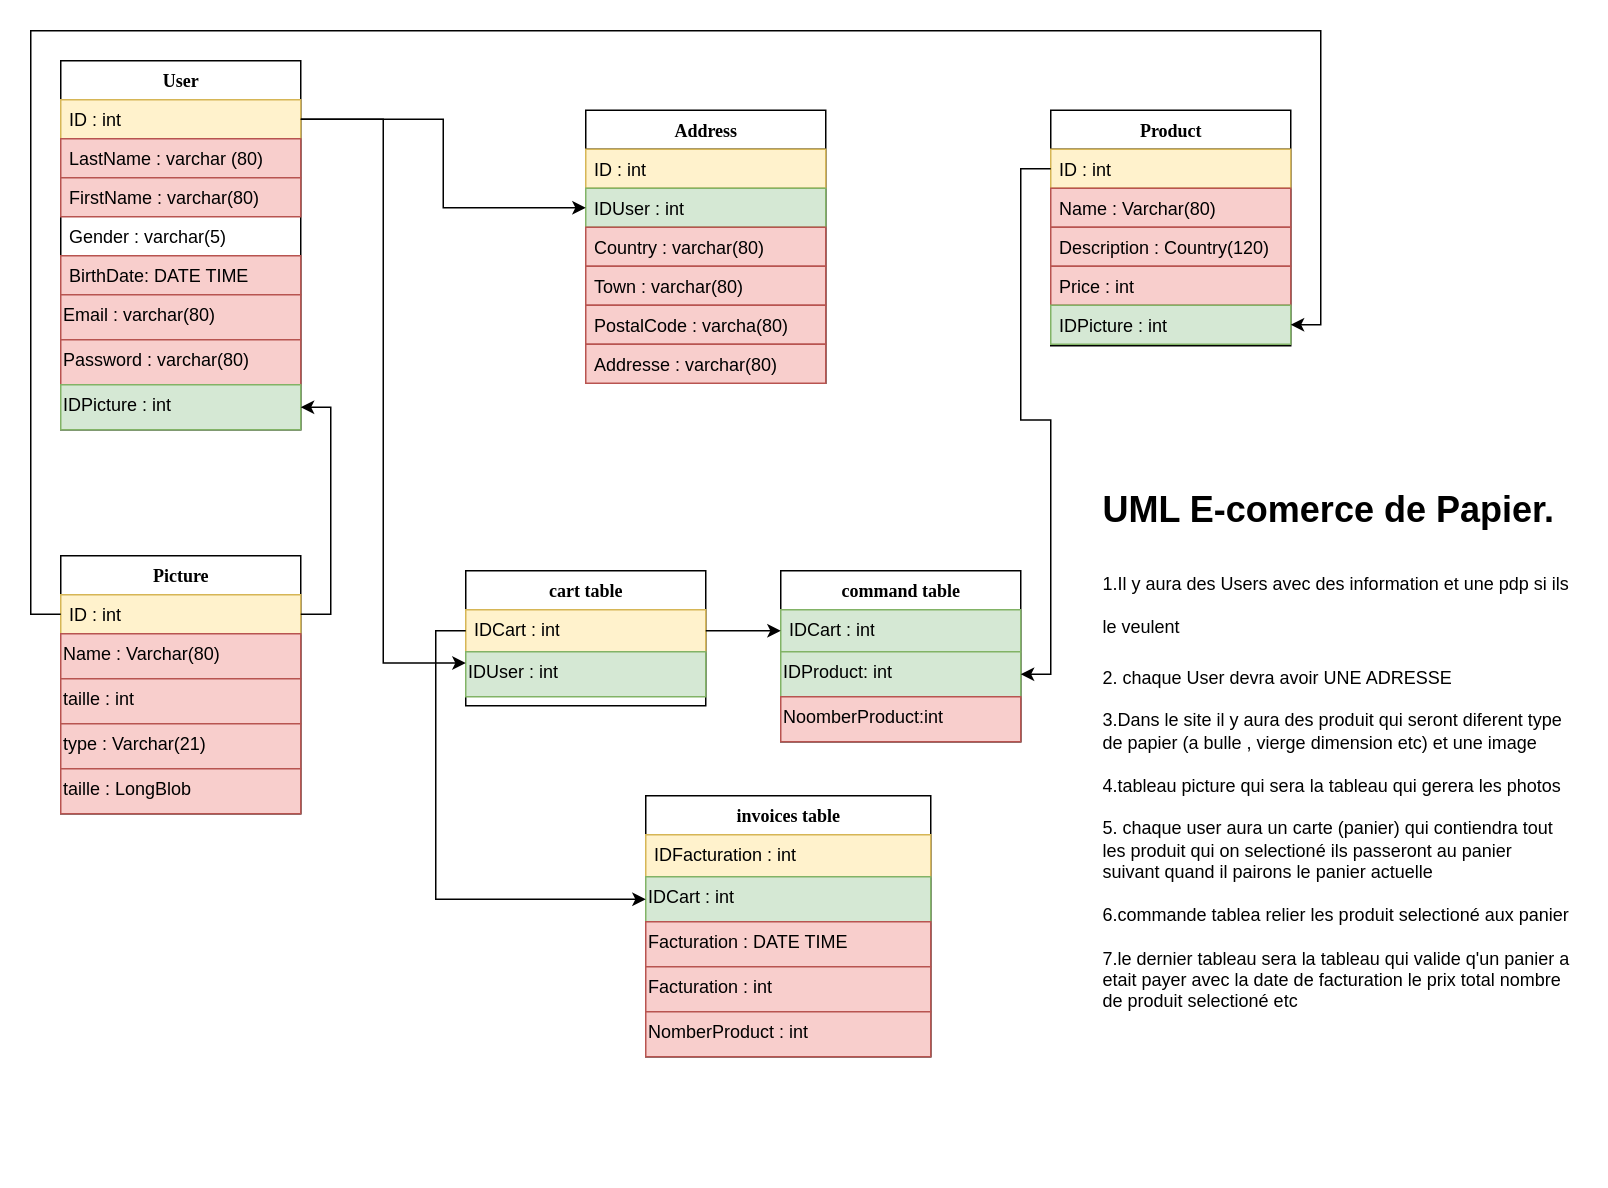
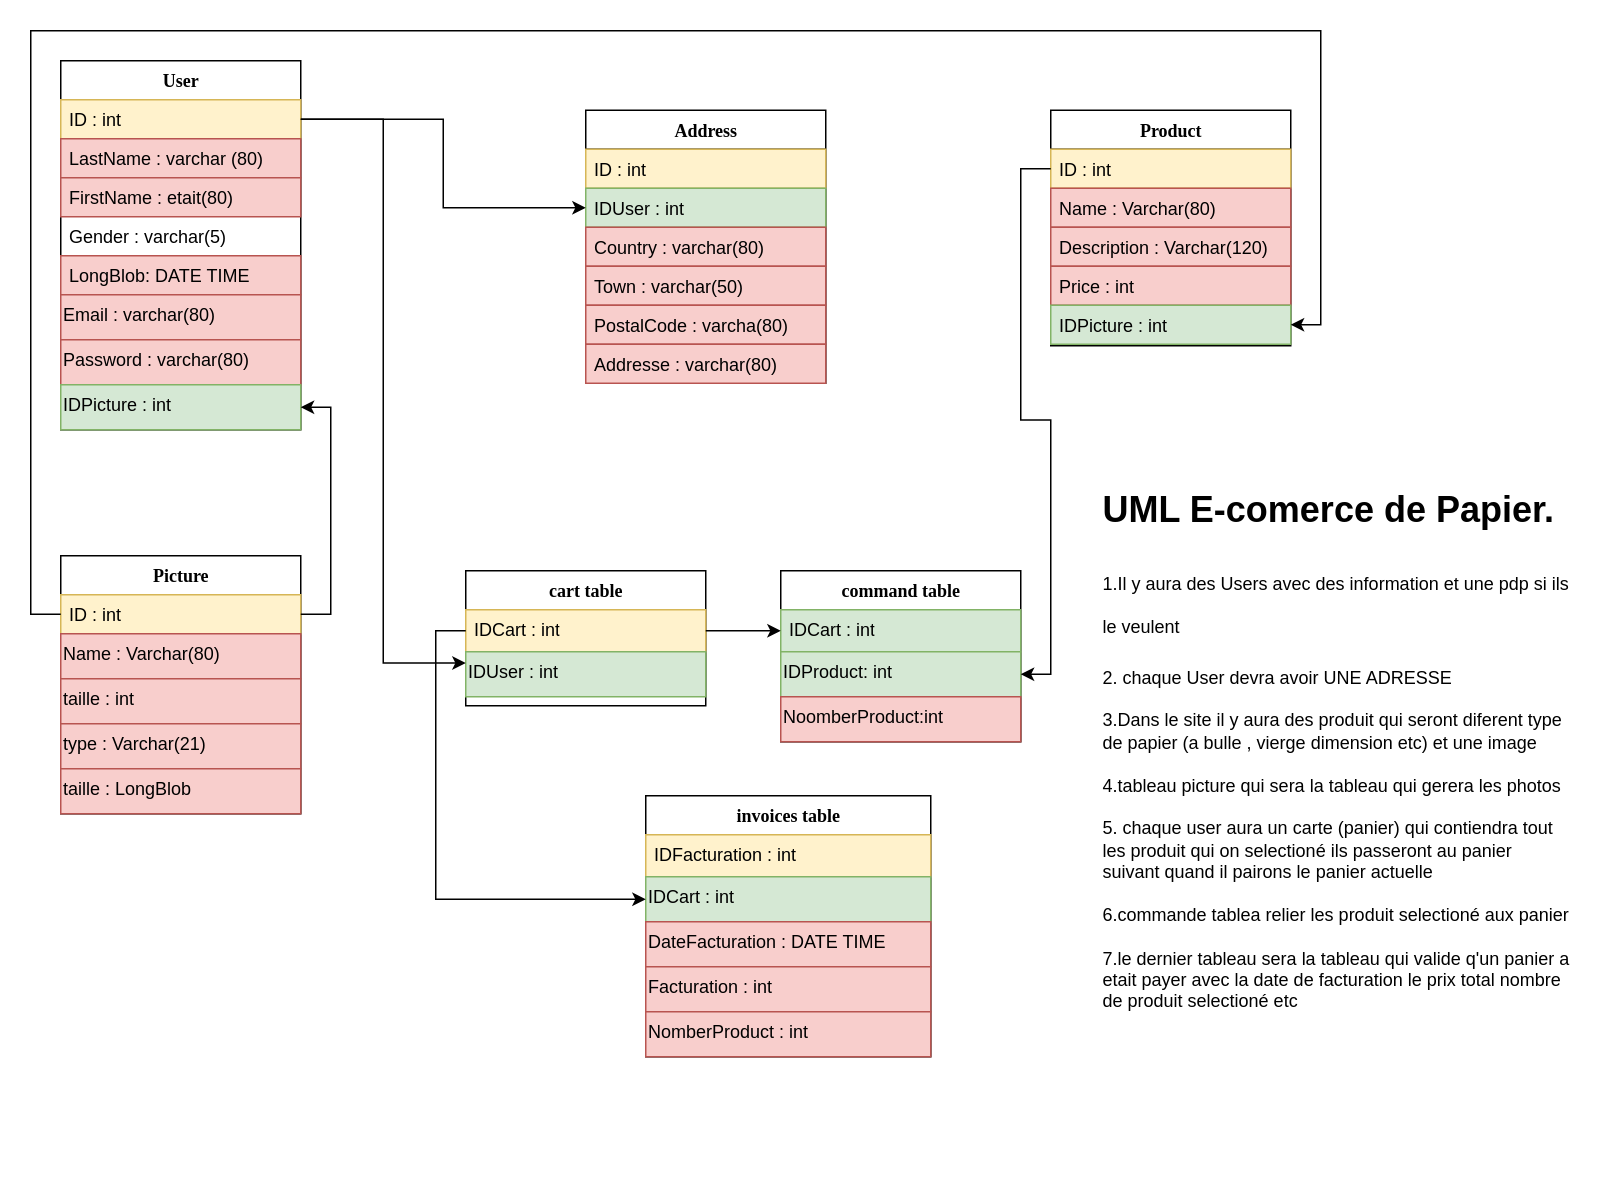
- <mxCell id="5" value="FirstName : varchar(80)" style="text;html=1;strokeColor=#b85450;fillColor=#f8cecc;align=left;verticalAlign=top;spacingLeft=4;spacingRight=4;whiteSpace=wrap;overflow=hidden;rotatable=0;points=[[0,0.5],[1,0.5]];portConstraint=eastwest;" parent="2" vertex="1"><mxGeometry y="78" width="160" height="26" as="geometry" /></mxCell>
+ <mxCell id="5" value="FirstName : etait(80)" style="text;html=1;strokeColor=#b85450;fillColor=#f8cecc;align=left;verticalAlign=top;spacingLeft=4;spacingRight=4;whiteSpace=wrap;overflow=hidden;rotatable=0;points=[[0,0.5],[1,0.5]];portConstraint=eastwest;" parent="2" vertex="1"><mxGeometry y="78" width="160" height="26" as="geometry" /></mxCell>
- <mxCell id="21" value="Description : Country(120)" style="text;html=1;strokeColor=#b85450;fillColor=#f8cecc;align=left;verticalAlign=top;spacingLeft=4;spacingRight=4;whiteSpace=wrap;overflow=hidden;rotatable=0;points=[[0,0.5],[1,0.5]];portConstraint=eastwest;" parent="18" vertex="1"><mxGeometry y="78" width="160" height="26" as="geometry" /></mxCell>
+ <mxCell id="21" value="Description : Varchar(120)" style="text;html=1;strokeColor=#b85450;fillColor=#f8cecc;align=left;verticalAlign=top;spacingLeft=4;spacingRight=4;whiteSpace=wrap;overflow=hidden;rotatable=0;points=[[0,0.5],[1,0.5]];portConstraint=eastwest;" parent="18" vertex="1"><mxGeometry y="78" width="160" height="26" as="geometry" /></mxCell>
- <mxCell id="7" value="BirthDate: DATE TIME" style="text;html=1;strokeColor=#b85450;fillColor=#f8cecc;align=left;verticalAlign=top;spacingLeft=4;spacingRight=4;whiteSpace=wrap;overflow=hidden;rotatable=0;points=[[0,0.5],[1,0.5]];portConstraint=eastwest;" parent="2" vertex="1"><mxGeometry y="130" width="160" height="26" as="geometry" /></mxCell>
+ <mxCell id="7" value="LongBlob: DATE TIME" style="text;html=1;strokeColor=#b85450;fillColor=#f8cecc;align=left;verticalAlign=top;spacingLeft=4;spacingRight=4;whiteSpace=wrap;overflow=hidden;rotatable=0;points=[[0,0.5],[1,0.5]];portConstraint=eastwest;" parent="2" vertex="1"><mxGeometry y="130" width="160" height="26" as="geometry" /></mxCell>
- <mxCell id="15" value="Town : varchar(80)" style="text;html=1;strokeColor=#b85450;fillColor=#f8cecc;align=left;verticalAlign=top;spacingLeft=4;spacingRight=4;whiteSpace=wrap;overflow=hidden;rotatable=0;points=[[0,0.5],[1,0.5]];portConstraint=eastwest;" parent="11" vertex="1"><mxGeometry y="104" width="160" height="26" as="geometry" /></mxCell>
+ <mxCell id="15" value="Town : varchar(50)" style="text;html=1;strokeColor=#b85450;fillColor=#f8cecc;align=left;verticalAlign=top;spacingLeft=4;spacingRight=4;whiteSpace=wrap;overflow=hidden;rotatable=0;points=[[0,0.5],[1,0.5]];portConstraint=eastwest;" parent="11" vertex="1"><mxGeometry y="104" width="160" height="26" as="geometry" /></mxCell>
- <mxCell id="46" value="Facturation : DATE TIME" style="text;html=1;strokeColor=#b85450;fillColor=#f8cecc;align=left;verticalAlign=top;whiteSpace=wrap;rounded=0;" vertex="1" parent="43"><mxGeometry y="84" width="190" height="30" as="geometry" /></mxCell>
+ <mxCell id="46" value="DateFacturation : DATE TIME" style="text;html=1;strokeColor=#b85450;fillColor=#f8cecc;align=left;verticalAlign=top;whiteSpace=wrap;rounded=0;" vertex="1" parent="43"><mxGeometry y="84" width="190" height="30" as="geometry" /></mxCell>
